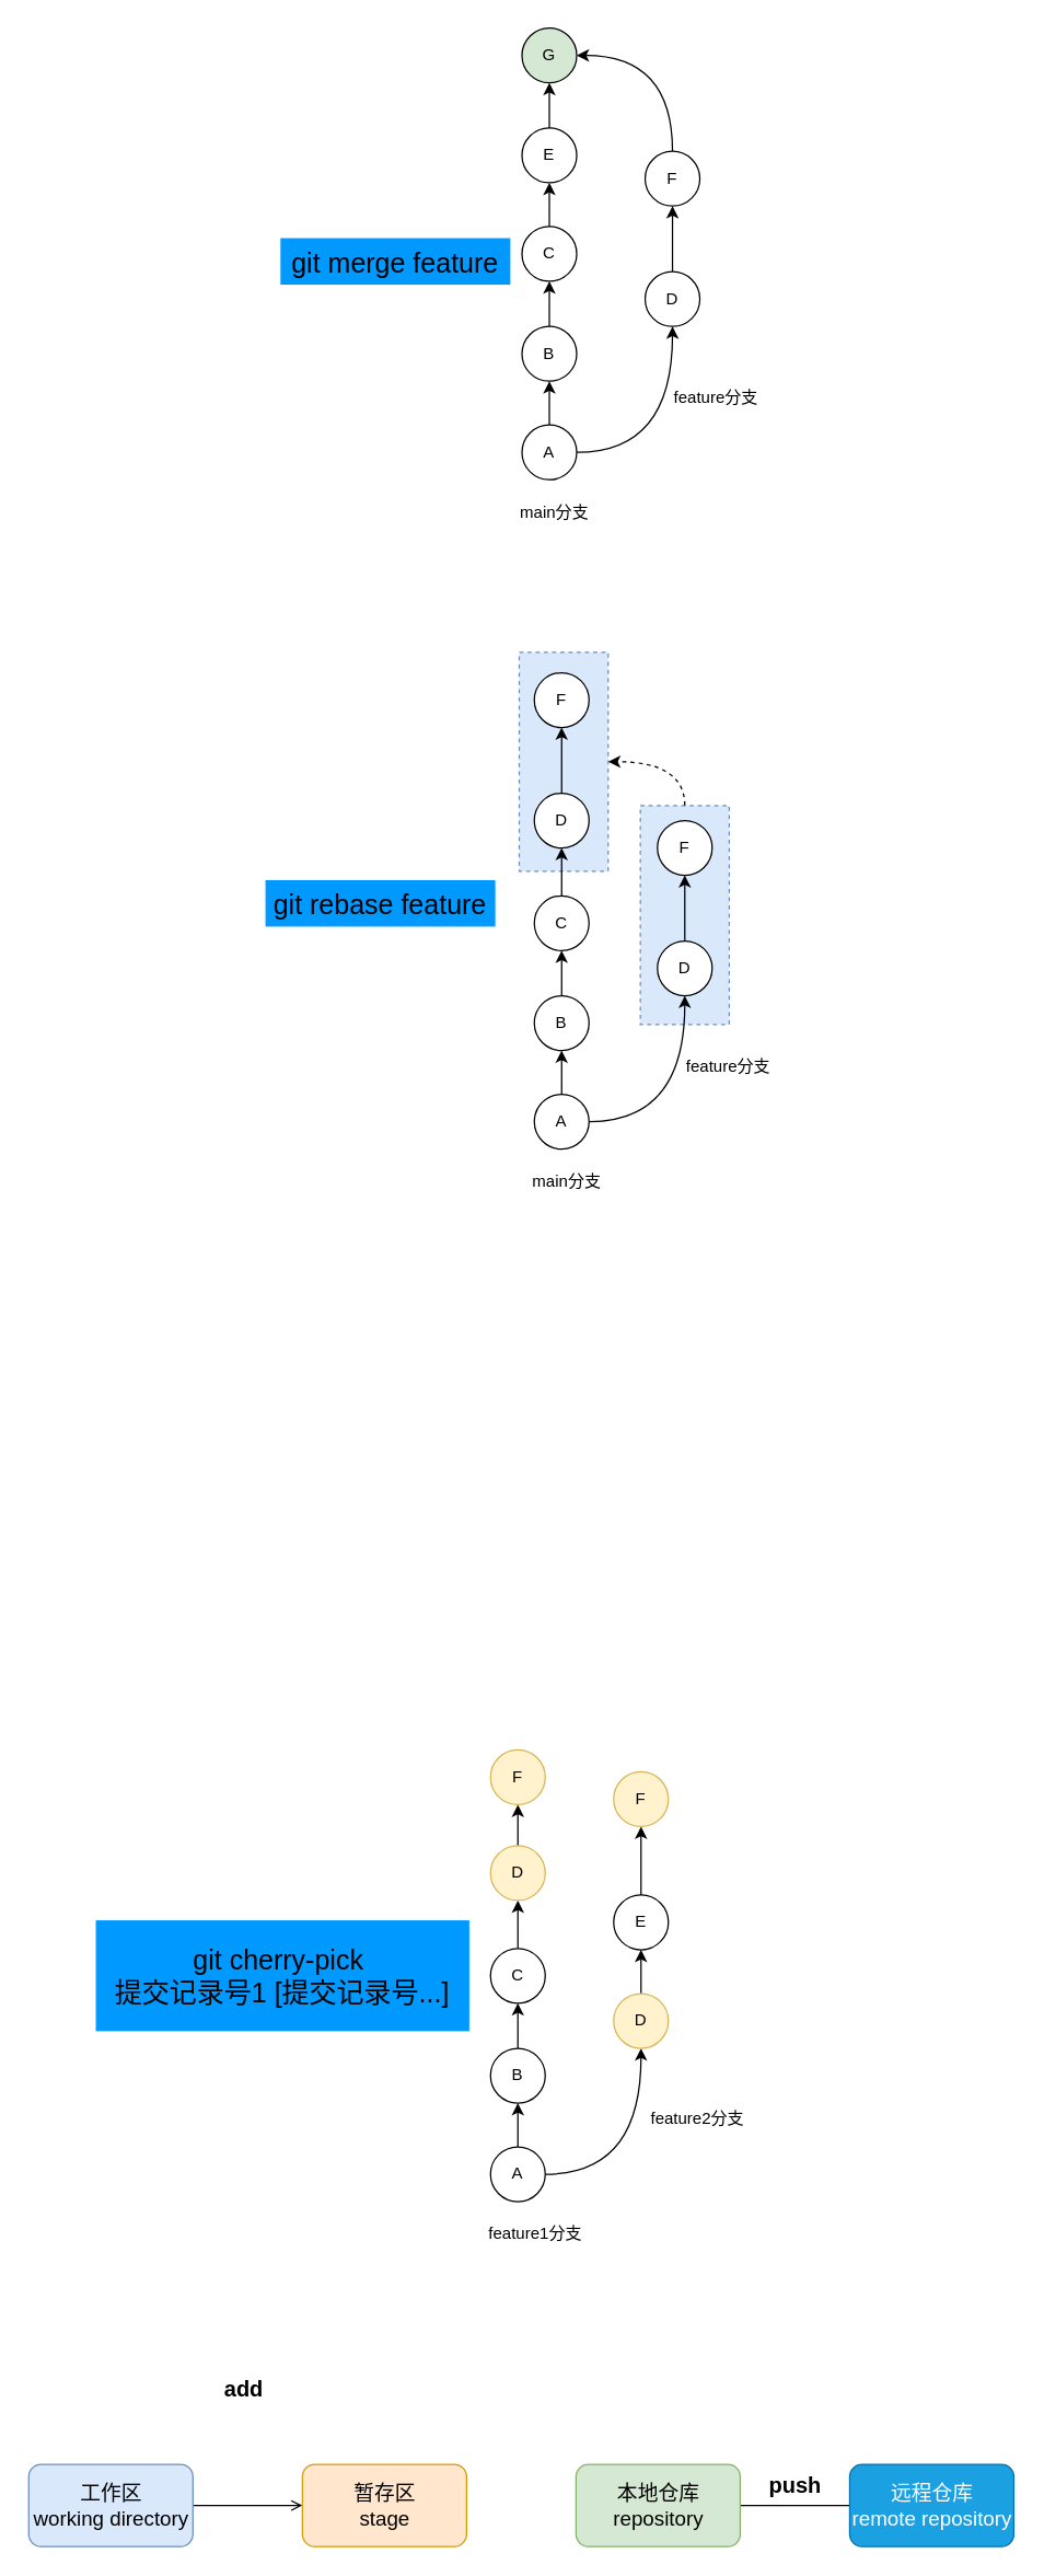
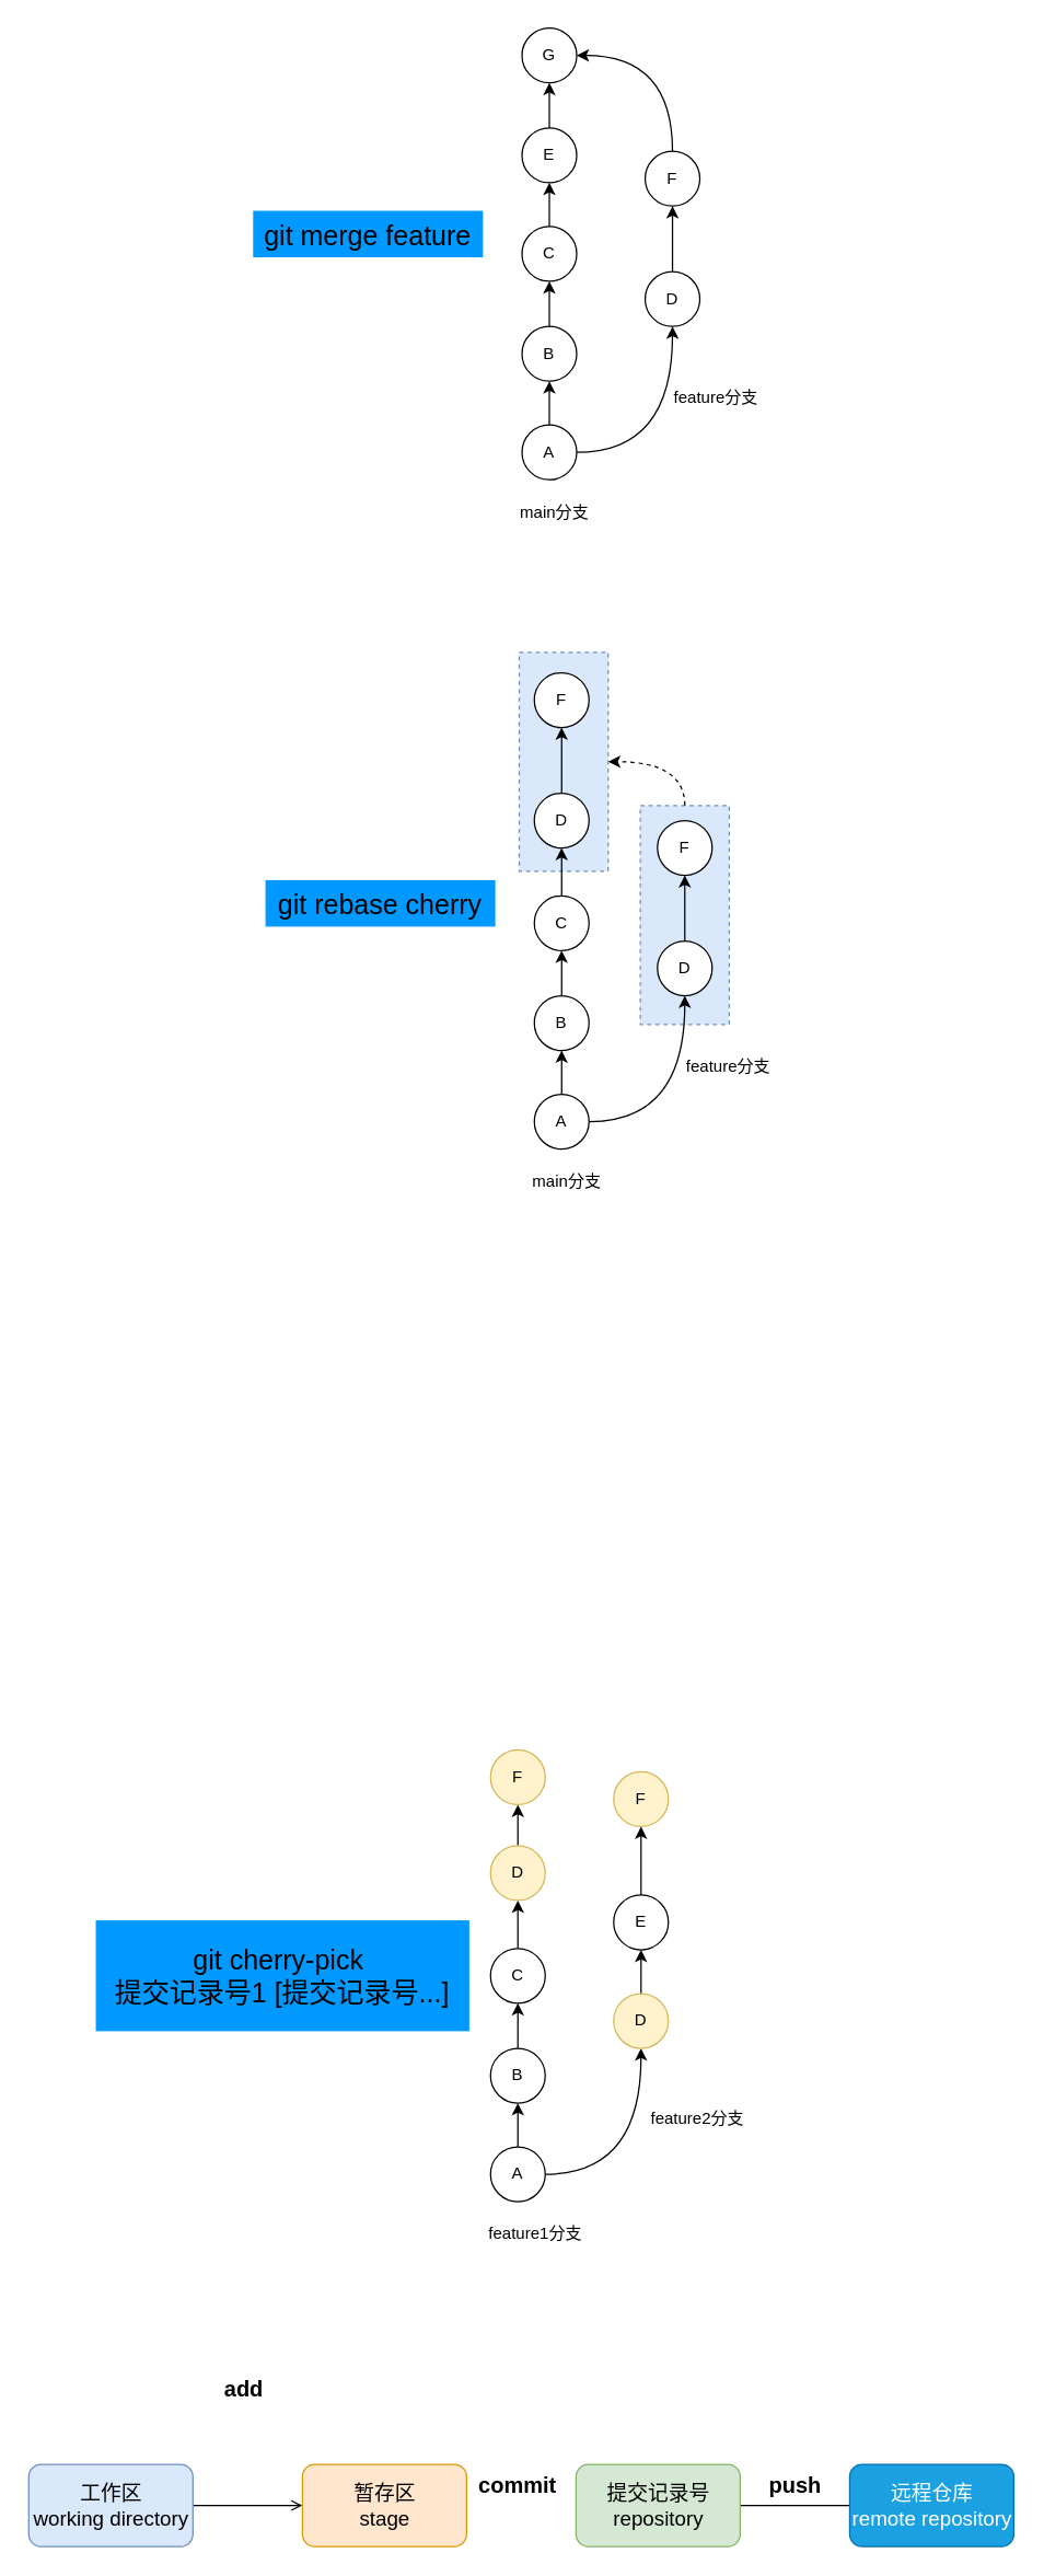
- <mxCell id="12" value="G" style="ellipse;whiteSpace=wrap;html=1;aspect=fixed;fillColor=#d5e8d4;" vertex="1" parent="2"><mxGeometry x="196" width="40" height="40" as="geometry" /></mxCell>
+ <mxCell id="12" value="G" style="ellipse;whiteSpace=wrap;html=1;aspect=fixed;" vertex="1" parent="2"><mxGeometry x="196" width="40" height="40" as="geometry" /></mxCell>
- <mxCell id="19" value="&lt;font style=&quot;font-size: 20px;&quot;&gt;git merge feature&lt;/font&gt;" style="text;html=1;align=center;verticalAlign=middle;whiteSpace=wrap;rounded=0;strokeColor=#0099FF;fillColor=#0099FF;" vertex="1" parent="2"><mxGeometry x="20" y="154" width="167" height="33" as="geometry" /></mxCell>
+ <mxCell id="19" value="&lt;font style=&quot;font-size: 20px;&quot;&gt;git merge feature&lt;/font&gt;" style="text;html=1;align=center;verticalAlign=middle;whiteSpace=wrap;rounded=0;strokeColor=#0099FF;fillColor=#0099FF;" vertex="1" parent="2"><mxGeometry y="134" width="167" height="33" as="geometry" /></mxCell>
- <mxCell id="36" value="&lt;font style=&quot;font-size: 20px;&quot;&gt;git rebase feature&lt;/font&gt;" style="text;html=1;align=center;verticalAlign=middle;whiteSpace=wrap;rounded=0;strokeColor=#0099FF;fillColor=#0099FF;" vertex="1" parent="20"><mxGeometry y="167" width="167" height="33" as="geometry" /></mxCell>
+ <mxCell id="36" value="&lt;font style=&quot;font-size: 20px;&quot;&gt;git rebase cherry&lt;/font&gt;" style="text;html=1;align=center;verticalAlign=middle;whiteSpace=wrap;rounded=0;strokeColor=#0099FF;fillColor=#0099FF;" vertex="1" parent="20"><mxGeometry y="167" width="167" height="33" as="geometry" /></mxCell>
+ <mxCell id="66" value="&lt;b&gt;&lt;font style=&quot;font-size: 16px;&quot;&gt;commit&lt;/font&gt;&lt;/b&gt;" style="text;html=1;align=center;verticalAlign=middle;whiteSpace=wrap;rounded=0;" vertex="1" parent="1"><mxGeometry x="347.5" y="1800" width="60" height="30" as="geometry" /></mxCell>
- <mxCell id="63" value="&lt;font style=&quot;font-size: 15px;&quot;&gt;本地仓库&lt;/font&gt;&lt;div style=&quot;font-size: 15px;&quot;&gt;&lt;font style=&quot;font-size: 15px;&quot;&gt;repository&lt;/font&gt;&lt;/div&gt;" style="rounded=1;whiteSpace=wrap;html=1;fillColor=#d5e8d4;strokeColor=#82b366;" vertex="1" parent="1"><mxGeometry x="420.5" y="1800" width="120" height="60" as="geometry" /></mxCell>
+ <mxCell id="63" value="&lt;font style=&quot;font-size: 15px;&quot;&gt;提交记录号&lt;/font&gt;&lt;div style=&quot;font-size: 15px;&quot;&gt;&lt;font style=&quot;font-size: 15px;&quot;&gt;repository&lt;/font&gt;&lt;/div&gt;" style="rounded=1;whiteSpace=wrap;html=1;fillColor=#d5e8d4;strokeColor=#82b366;" vertex="1" parent="1"><mxGeometry x="420.5" y="1800" width="120" height="60" as="geometry" /></mxCell>
